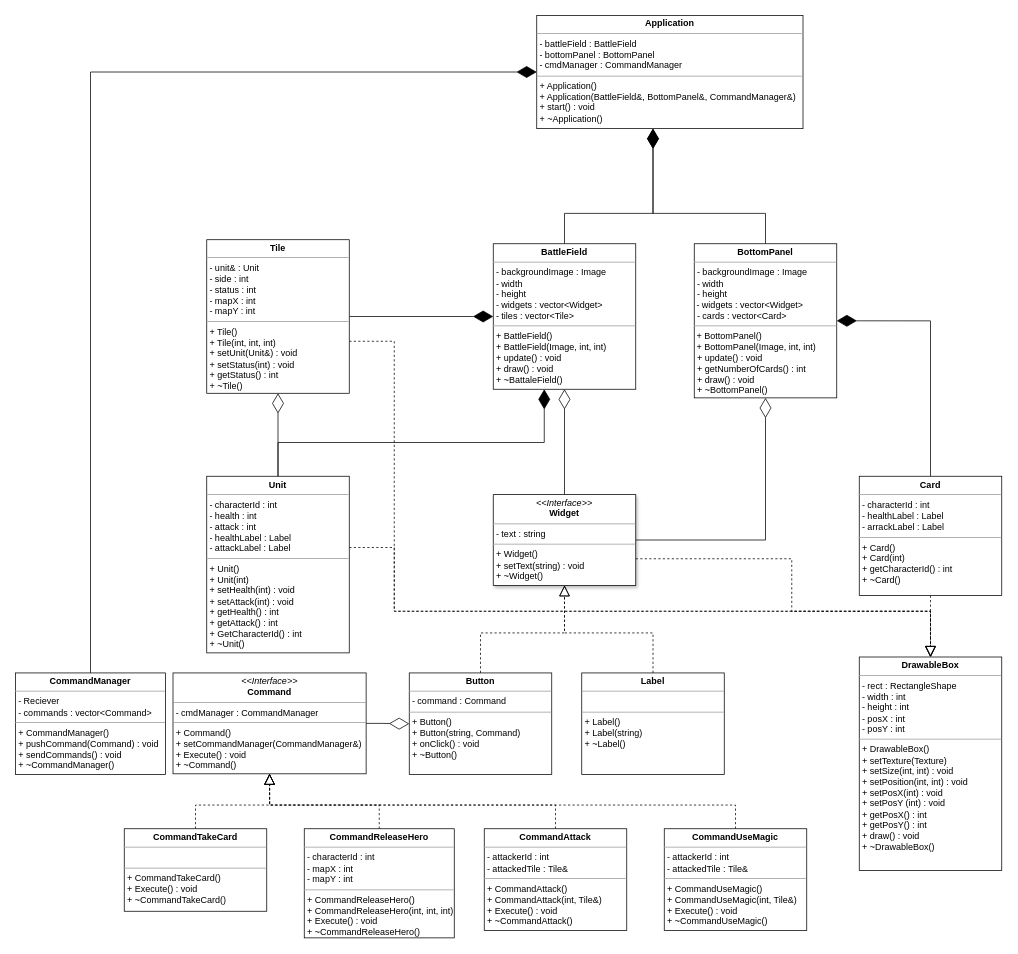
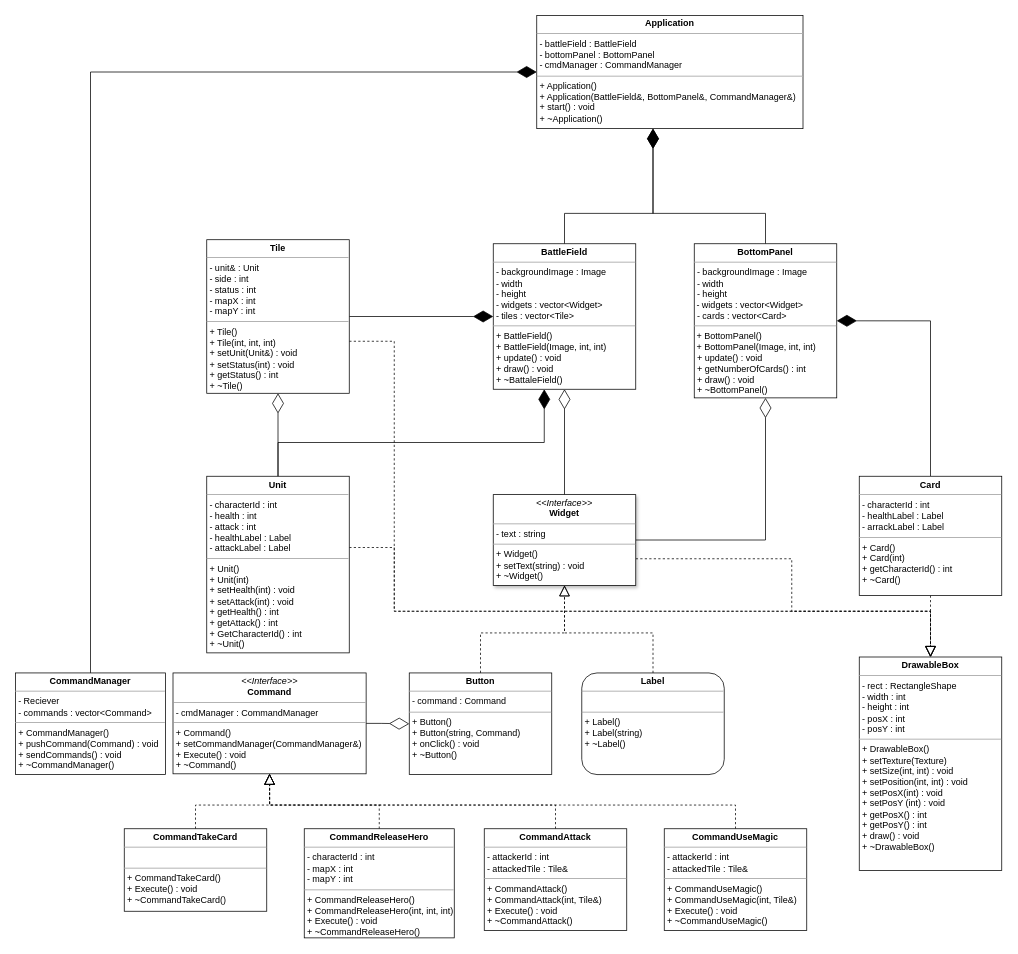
- <mxCell id="19" value="&lt;p style=&quot;margin: 0px ; margin-top: 4px ; text-align: center&quot;&gt;&lt;b&gt;Label&lt;/b&gt;&lt;/p&gt;&lt;hr size=&quot;1&quot;&gt;&lt;p style=&quot;margin: 0px ; margin-left: 4px&quot;&gt;&lt;br&gt;&lt;/p&gt;&lt;hr size=&quot;1&quot;&gt;&lt;p style=&quot;margin: 0px ; margin-left: 4px&quot;&gt;+ Label()&lt;/p&gt;&lt;p style=&quot;margin: 0px ; margin-left: 4px&quot;&gt;+ Label(string)&lt;/p&gt;&lt;p style=&quot;margin: 0px ; margin-left: 4px&quot;&gt;&lt;span&gt;+ ~Label()&lt;/span&gt;&lt;br&gt;&lt;/p&gt;" style="verticalAlign=top;align=left;overflow=fill;fontSize=12;fontFamily=Helvetica;html=1;" vertex="1" parent="1"><mxGeometry x="775" y="896.75" width="190" height="135.5" as="geometry" /></mxCell>
+ <mxCell id="19" value="&lt;p style=&quot;margin: 0px ; margin-top: 4px ; text-align: center&quot;&gt;&lt;b&gt;Label&lt;/b&gt;&lt;/p&gt;&lt;hr size=&quot;1&quot;&gt;&lt;p style=&quot;margin: 0px ; margin-left: 4px&quot;&gt;&lt;br&gt;&lt;/p&gt;&lt;hr size=&quot;1&quot;&gt;&lt;p style=&quot;margin: 0px ; margin-left: 4px&quot;&gt;+ Label()&lt;/p&gt;&lt;p style=&quot;margin: 0px ; margin-left: 4px&quot;&gt;+ Label(string)&lt;/p&gt;&lt;p style=&quot;margin: 0px ; margin-left: 4px&quot;&gt;&lt;span&gt;+ ~Label()&lt;/span&gt;&lt;br&gt;&lt;/p&gt;" style="verticalAlign=top;align=left;overflow=fill;fontSize=12;fontFamily=Helvetica;html=1;rounded=1;" vertex="1" parent="1"><mxGeometry x="775" y="896.75" width="190" height="135.5" as="geometry" /></mxCell>
